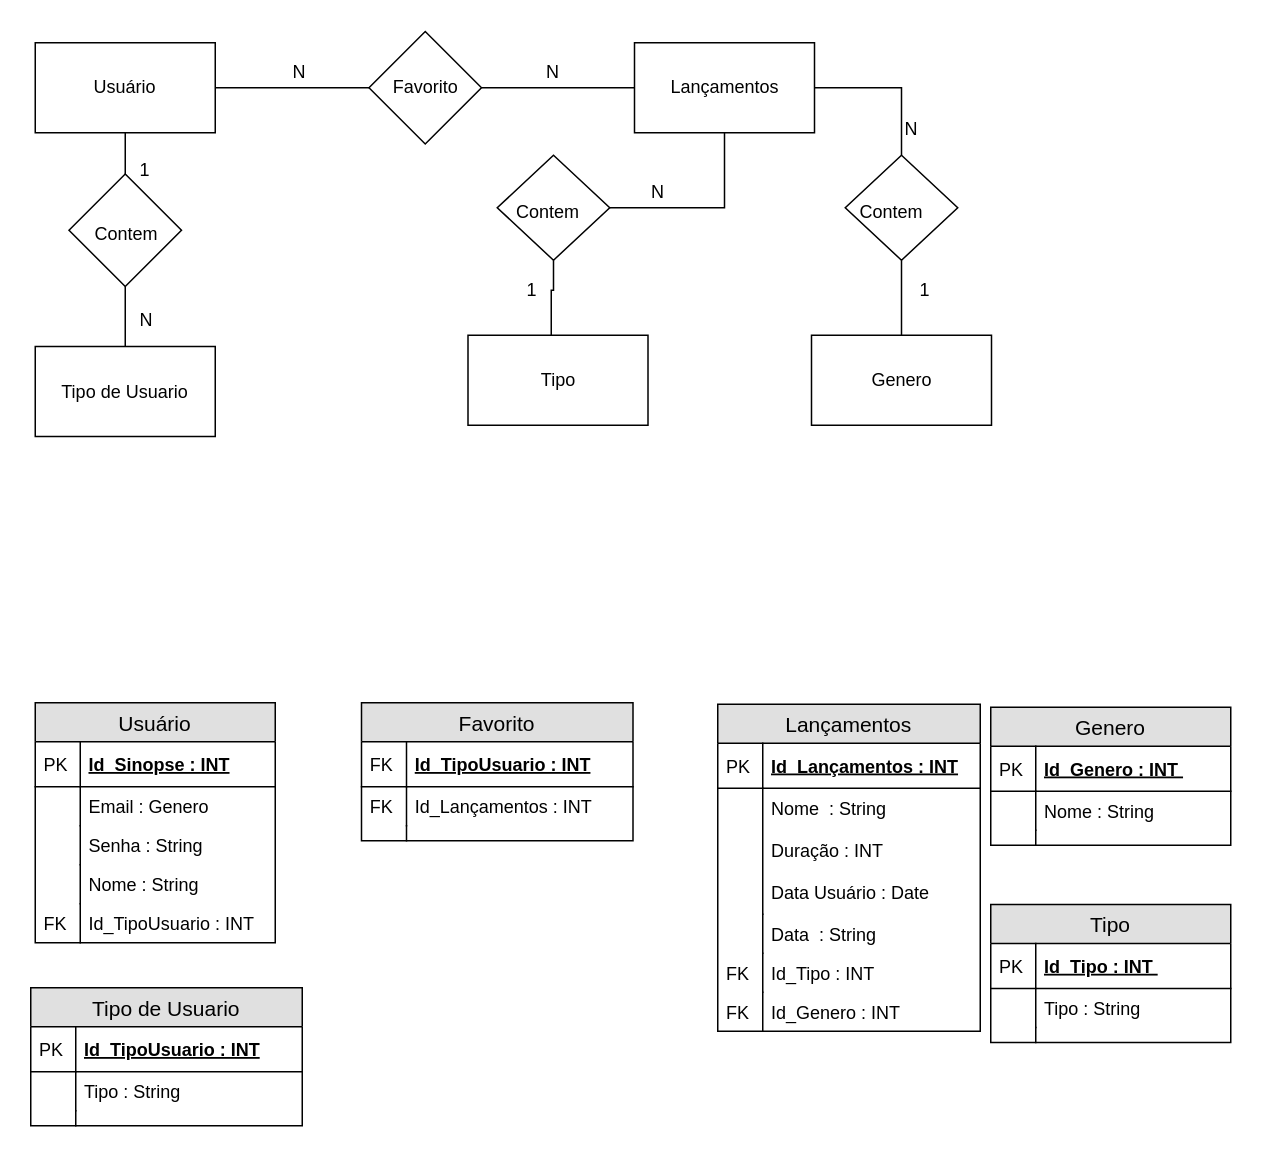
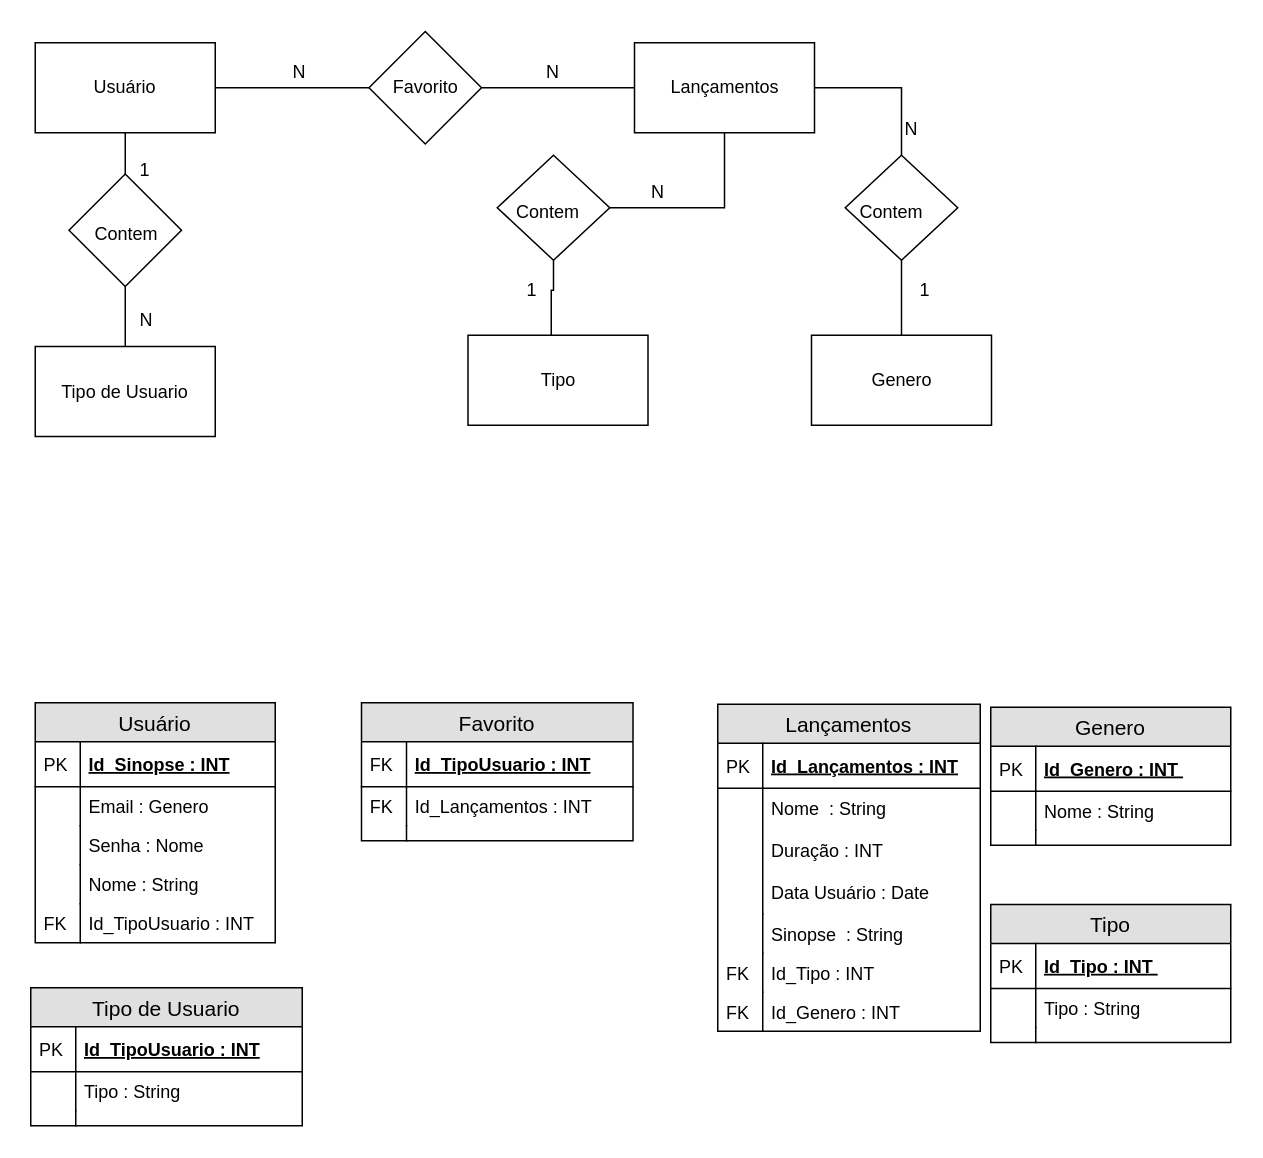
- <mxCell id="29" value="Senha : String" style="shape=partialRectangle;top=0;left=0;right=0;bottom=0;align=left;verticalAlign=top;fillColor=none;spacingLeft=34;spacingRight=4;overflow=hidden;rotatable=0;points=[[0,0.5],[1,0.5]];portConstraint=eastwest;dropTarget=0;fontSize=12;" vertex="1" parent="24"><mxGeometry y="82" width="160" height="26" as="geometry" /></mxCell>
+ <mxCell id="29" value="Senha : Nome" style="shape=partialRectangle;top=0;left=0;right=0;bottom=0;align=left;verticalAlign=top;fillColor=none;spacingLeft=34;spacingRight=4;overflow=hidden;rotatable=0;points=[[0,0.5],[1,0.5]];portConstraint=eastwest;dropTarget=0;fontSize=12;" vertex="1" parent="24"><mxGeometry y="82" width="160" height="26" as="geometry" /></mxCell>
- <mxCell id="67" value="Data  : String" style="shape=partialRectangle;top=0;left=0;right=0;bottom=0;align=left;verticalAlign=top;fillColor=none;spacingLeft=34;spacingRight=4;overflow=hidden;rotatable=0;points=[[0,0.5],[1,0.5]];portConstraint=eastwest;dropTarget=0;fontSize=12;" vertex="1" parent="62"><mxGeometry y="140" width="175" height="26" as="geometry" /></mxCell>
+ <mxCell id="67" value="Sinopse  : String" style="shape=partialRectangle;top=0;left=0;right=0;bottom=0;align=left;verticalAlign=top;fillColor=none;spacingLeft=34;spacingRight=4;overflow=hidden;rotatable=0;points=[[0,0.5],[1,0.5]];portConstraint=eastwest;dropTarget=0;fontSize=12;" vertex="1" parent="62"><mxGeometry y="140" width="175" height="26" as="geometry" /></mxCell>
